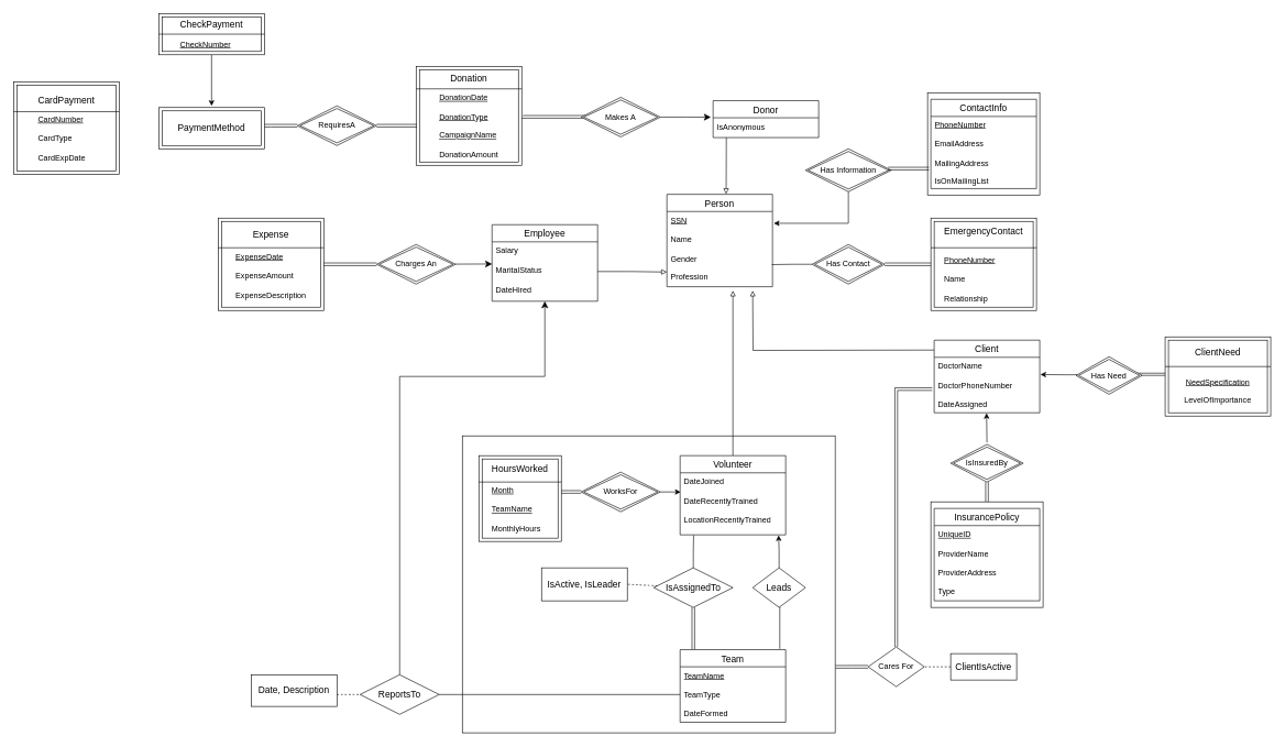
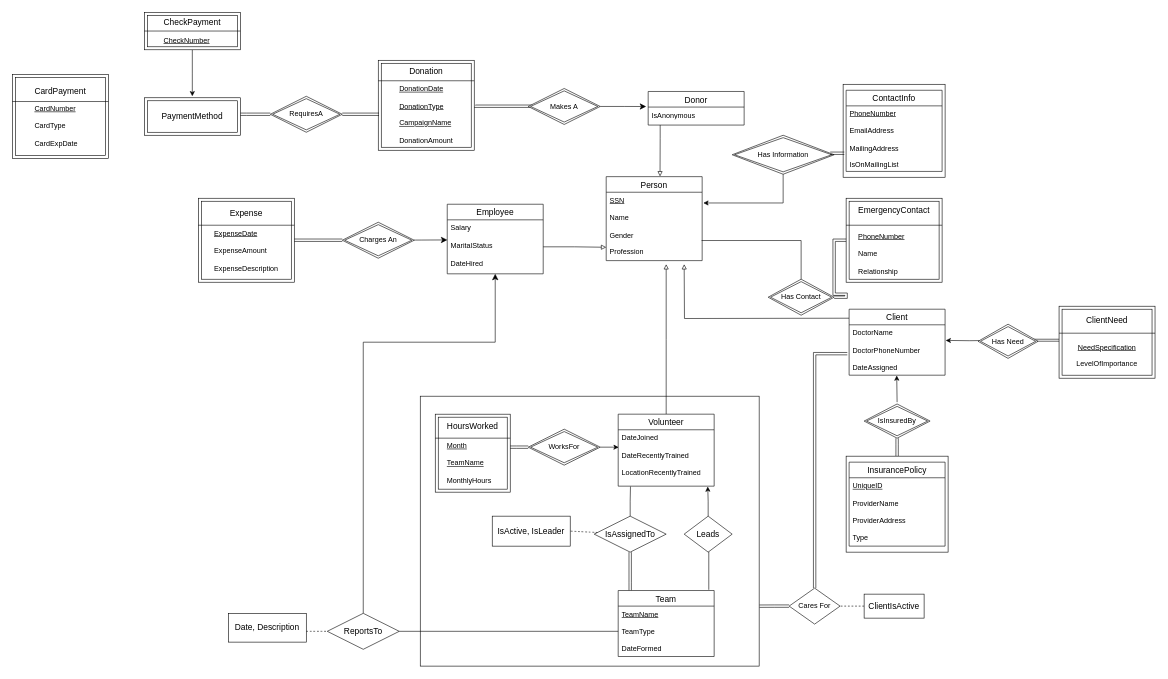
- <mxCell id="70" value="Has Information" style="shape=rhombus;double=1;perimeter=rhombusPerimeter;whiteSpace=wrap;html=1;align=center;" parent="1" vertex="1"><mxGeometry x="1220" y="225" width="130" height="65" as="geometry" /></mxCell>
+ <mxCell id="70" value="Has Information" style="shape=rhombus;double=1;perimeter=rhombusPerimeter;whiteSpace=wrap;html=1;align=center;" parent="1" vertex="1"><mxGeometry x="1220" y="225" width="170" height="65" as="geometry" /></mxCell>
- <mxCell id="47" value="Has Contact" style="shape=rhombus;double=1;perimeter=rhombusPerimeter;whiteSpace=wrap;html=1;align=center;" parent="1" vertex="1"><mxGeometry x="1230" y="370" width="110" height="60" as="geometry" /></mxCell>
+ <mxCell id="47" value="Has Contact" style="shape=rhombus;double=1;perimeter=rhombusPerimeter;whiteSpace=wrap;html=1;align=center;" parent="1" vertex="1"><mxGeometry x="1280" y="465" width="110" height="60" as="geometry" /></mxCell>
